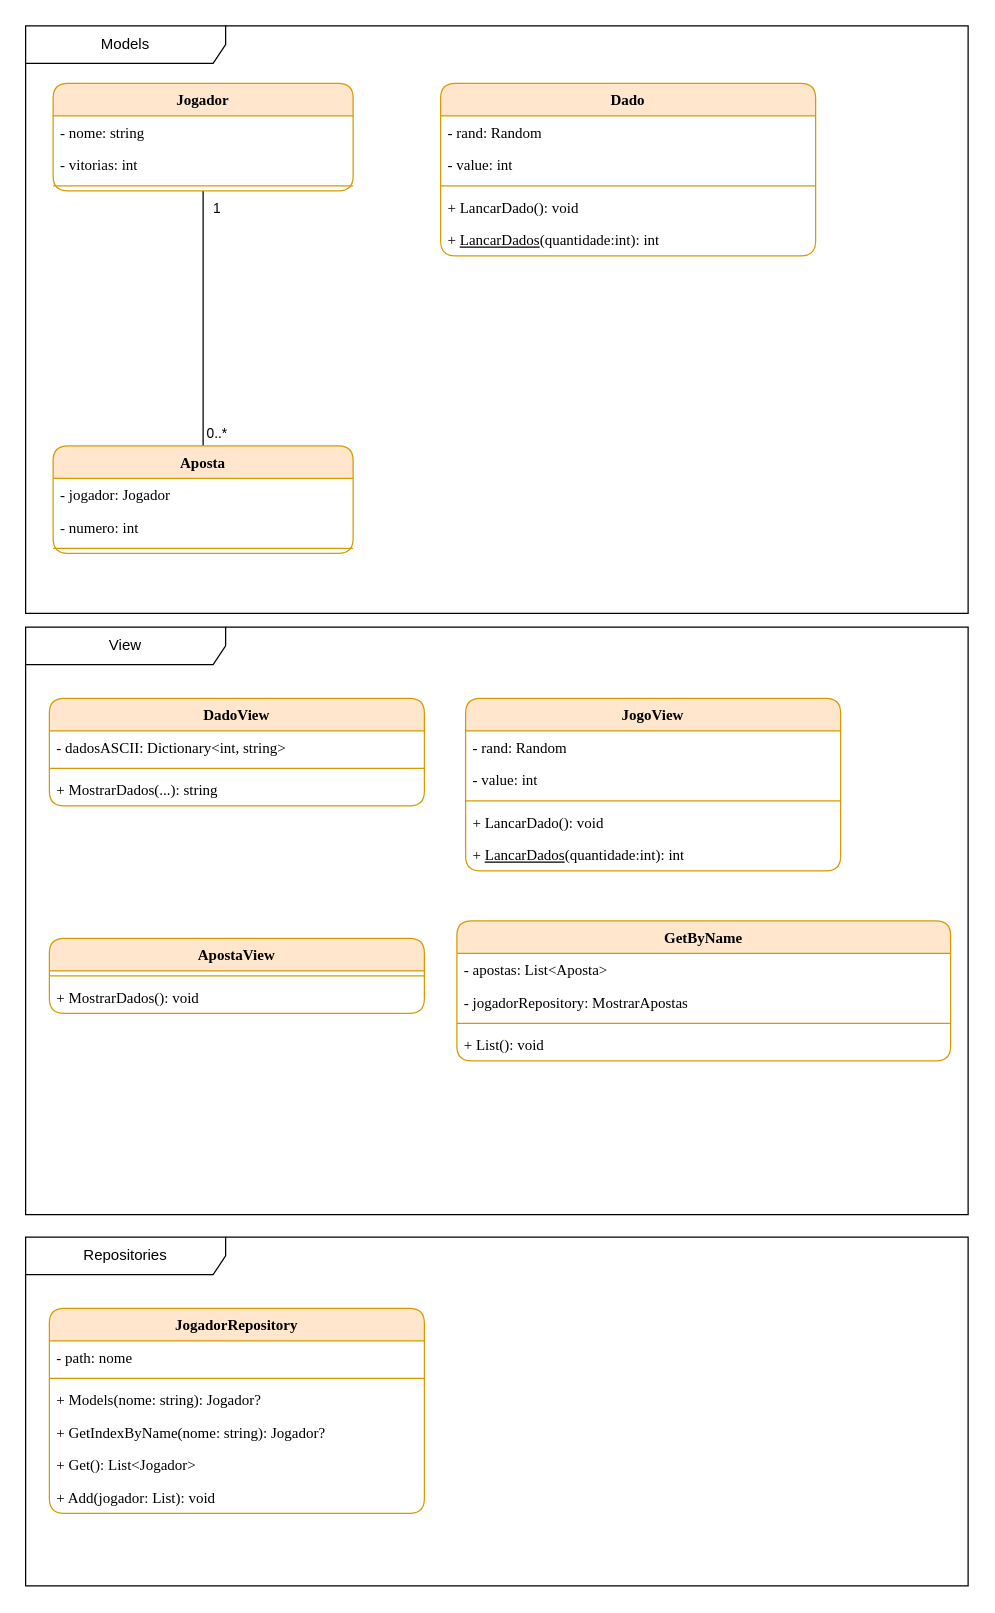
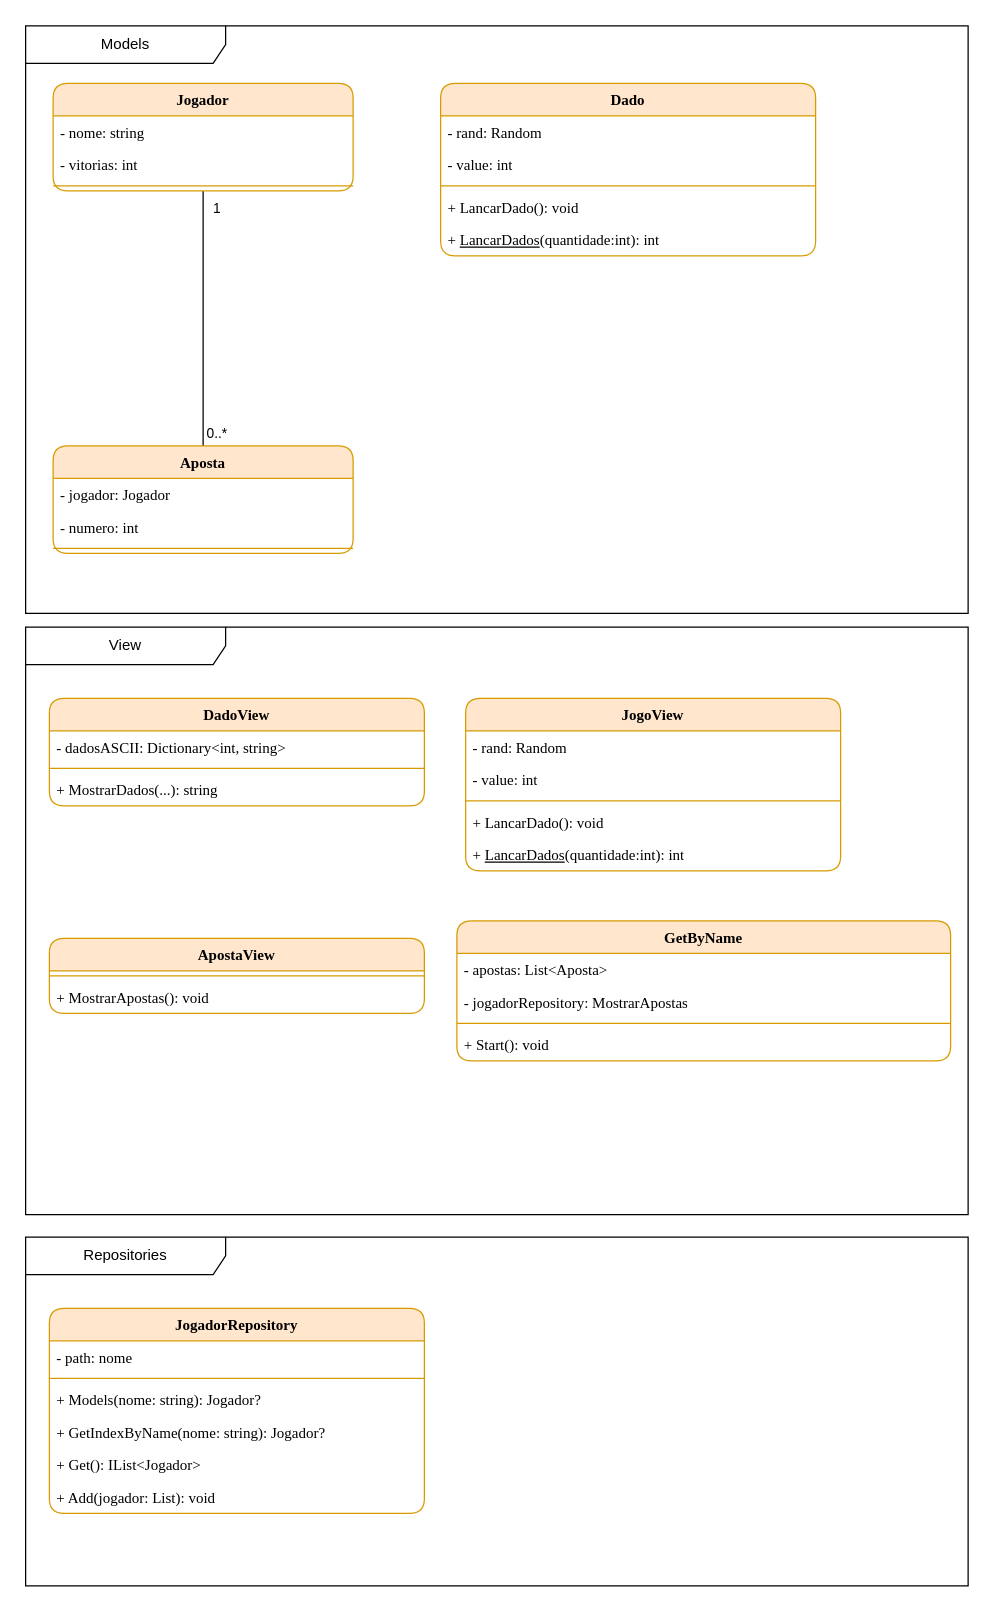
- <mxCell id="27" value="&lt;font face=&quot;Cascadia Code&quot;&gt;+ MostrarDados(): void&lt;br&gt;&lt;/font&gt;" style="text;strokeColor=none;fillColor=none;align=left;verticalAlign=top;spacingLeft=4;spacingRight=4;overflow=hidden;rotatable=0;points=[[0,0.5],[1,0.5]];portConstraint=eastwest;whiteSpace=wrap;html=1;" vertex="1" parent="25"><mxGeometry y="34" width="300" height="26" as="geometry" /></mxCell>
+ <mxCell id="27" value="&lt;font face=&quot;Cascadia Code&quot;&gt;+ MostrarApostas(): void&lt;br&gt;&lt;/font&gt;" style="text;strokeColor=none;fillColor=none;align=left;verticalAlign=top;spacingLeft=4;spacingRight=4;overflow=hidden;rotatable=0;points=[[0,0.5],[1,0.5]];portConstraint=eastwest;whiteSpace=wrap;html=1;" vertex="1" parent="25"><mxGeometry y="34" width="300" height="26" as="geometry" /></mxCell>
- <mxCell id="38" value="&lt;font face=&quot;Cascadia Code&quot;&gt;+ List(): void&lt;br&gt;&lt;/font&gt;" style="text;strokeColor=none;fillColor=none;align=left;verticalAlign=top;spacingLeft=4;spacingRight=4;overflow=hidden;rotatable=0;points=[[0,0.5],[1,0.5]];portConstraint=eastwest;whiteSpace=wrap;html=1;" vertex="1" parent="34"><mxGeometry y="86" width="395" height="26" as="geometry" /></mxCell>
+ <mxCell id="38" value="&lt;font face=&quot;Cascadia Code&quot;&gt;+ Start(): void&lt;br&gt;&lt;/font&gt;" style="text;strokeColor=none;fillColor=none;align=left;verticalAlign=top;spacingLeft=4;spacingRight=4;overflow=hidden;rotatable=0;points=[[0,0.5],[1,0.5]];portConstraint=eastwest;whiteSpace=wrap;html=1;" vertex="1" parent="34"><mxGeometry y="86" width="395" height="26" as="geometry" /></mxCell>
- <mxCell id="46" value="&lt;font face=&quot;Cascadia Code&quot;&gt;+ Get(): List&amp;lt;Jogador&amp;gt;&lt;br&gt;&lt;/font&gt;" style="text;strokeColor=none;fillColor=none;align=left;verticalAlign=top;spacingLeft=4;spacingRight=4;overflow=hidden;rotatable=0;points=[[0,0.5],[1,0.5]];portConstraint=eastwest;whiteSpace=wrap;html=1;" vertex="1" parent="41"><mxGeometry y="112" width="300" height="26" as="geometry" /></mxCell>
+ <mxCell id="46" value="&lt;font face=&quot;Cascadia Code&quot;&gt;+ Get(): IList&amp;lt;Jogador&amp;gt;&lt;br&gt;&lt;/font&gt;" style="text;strokeColor=none;fillColor=none;align=left;verticalAlign=top;spacingLeft=4;spacingRight=4;overflow=hidden;rotatable=0;points=[[0,0.5],[1,0.5]];portConstraint=eastwest;whiteSpace=wrap;html=1;" vertex="1" parent="41"><mxGeometry y="112" width="300" height="26" as="geometry" /></mxCell>
